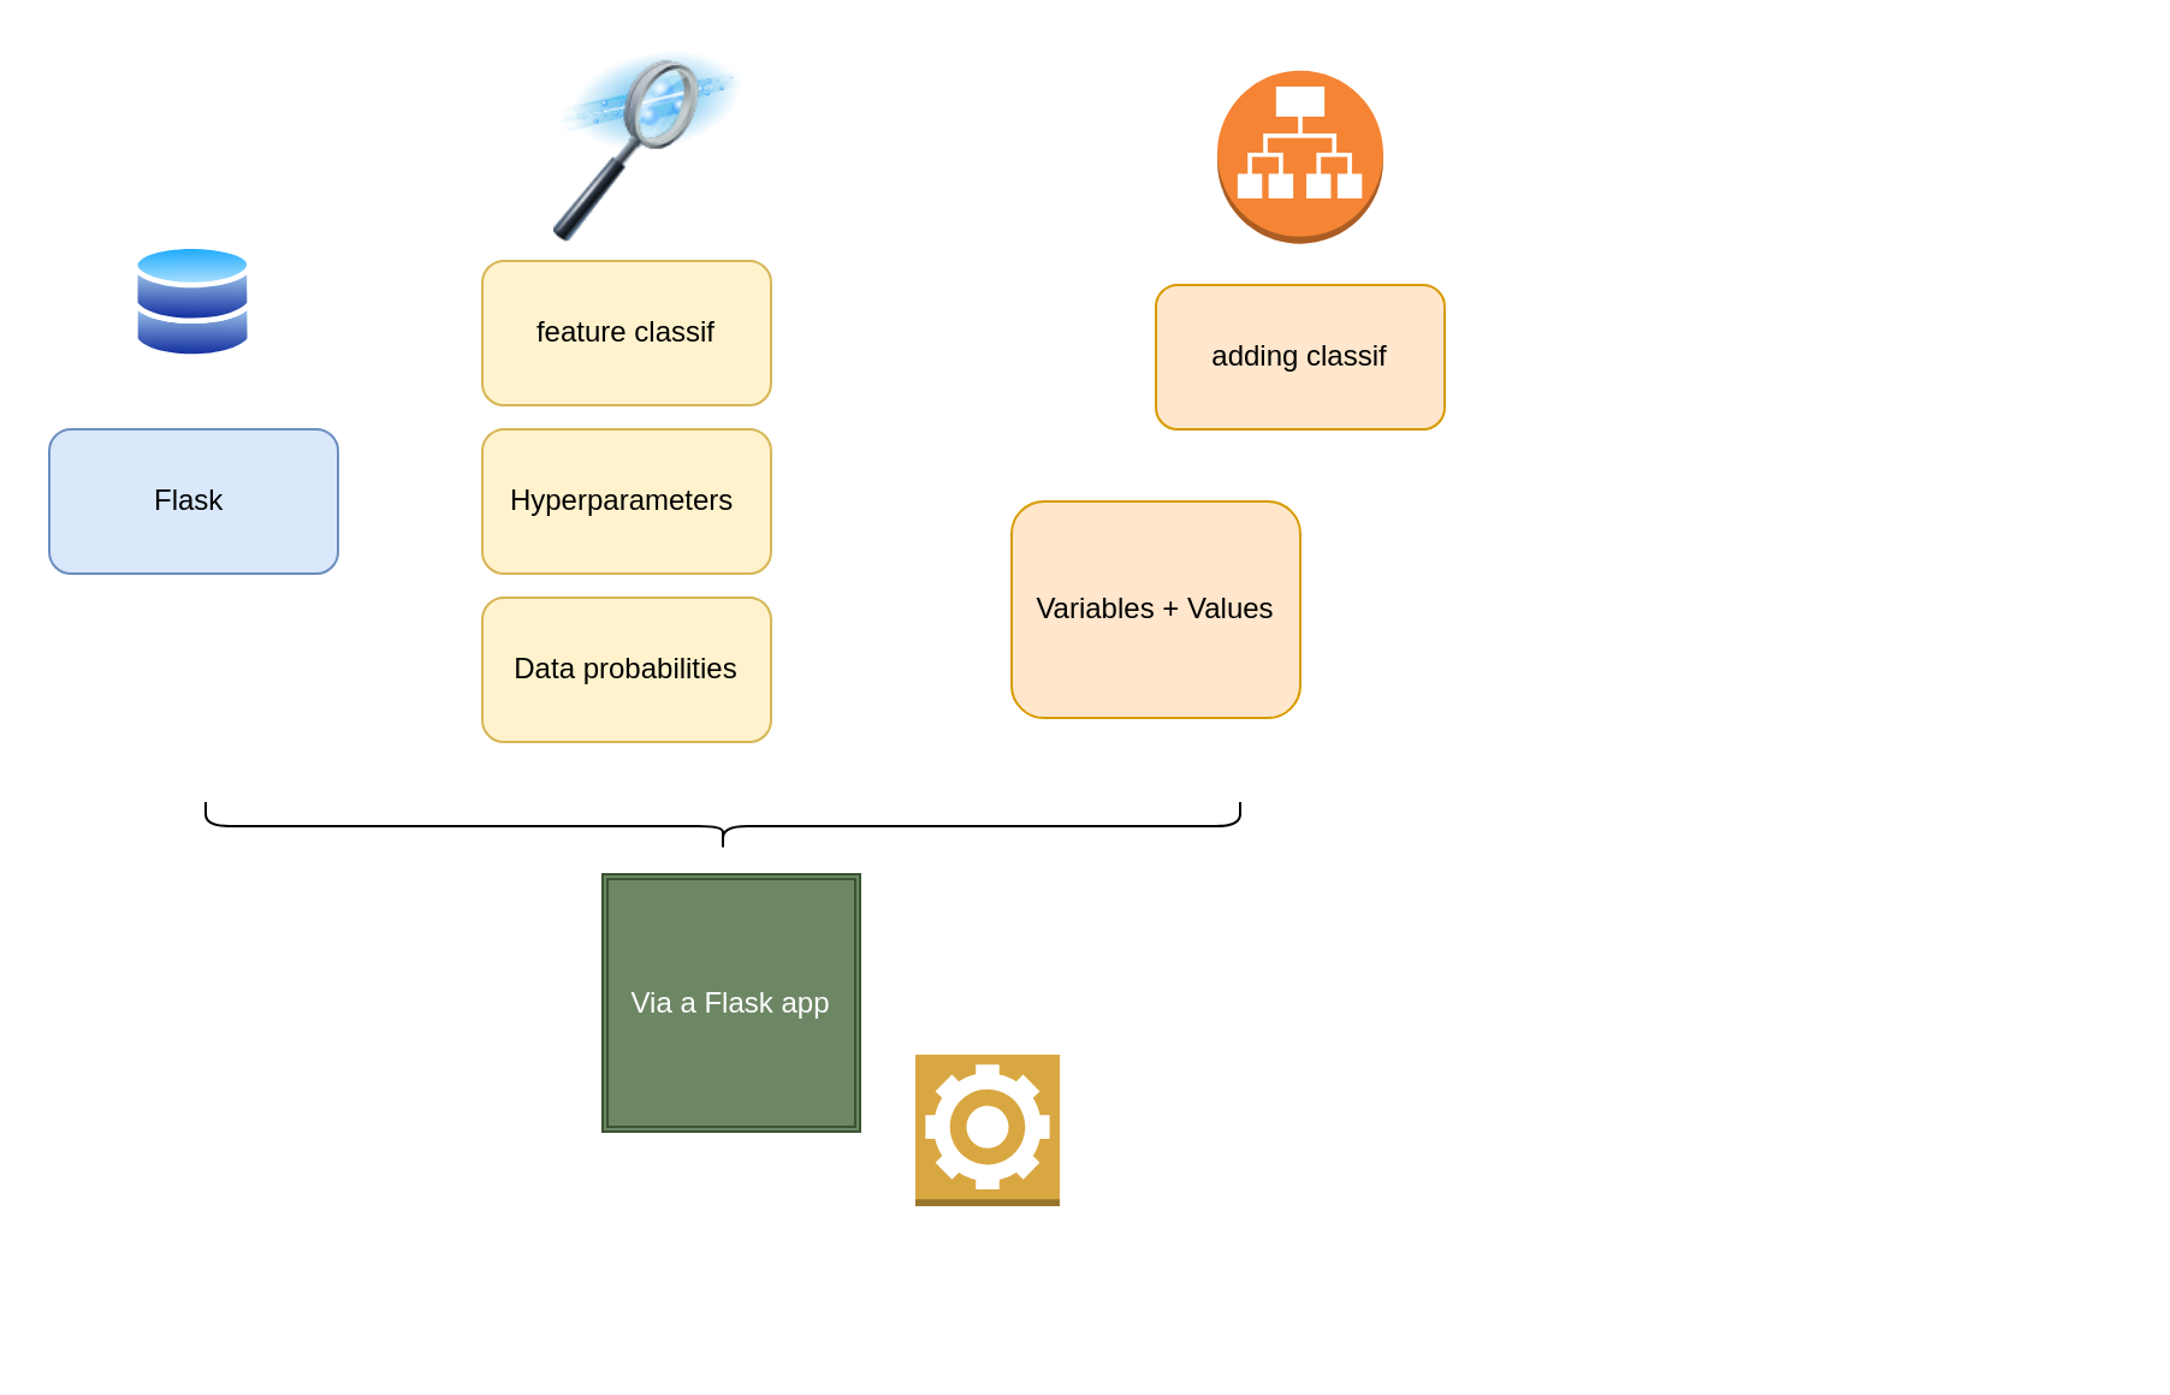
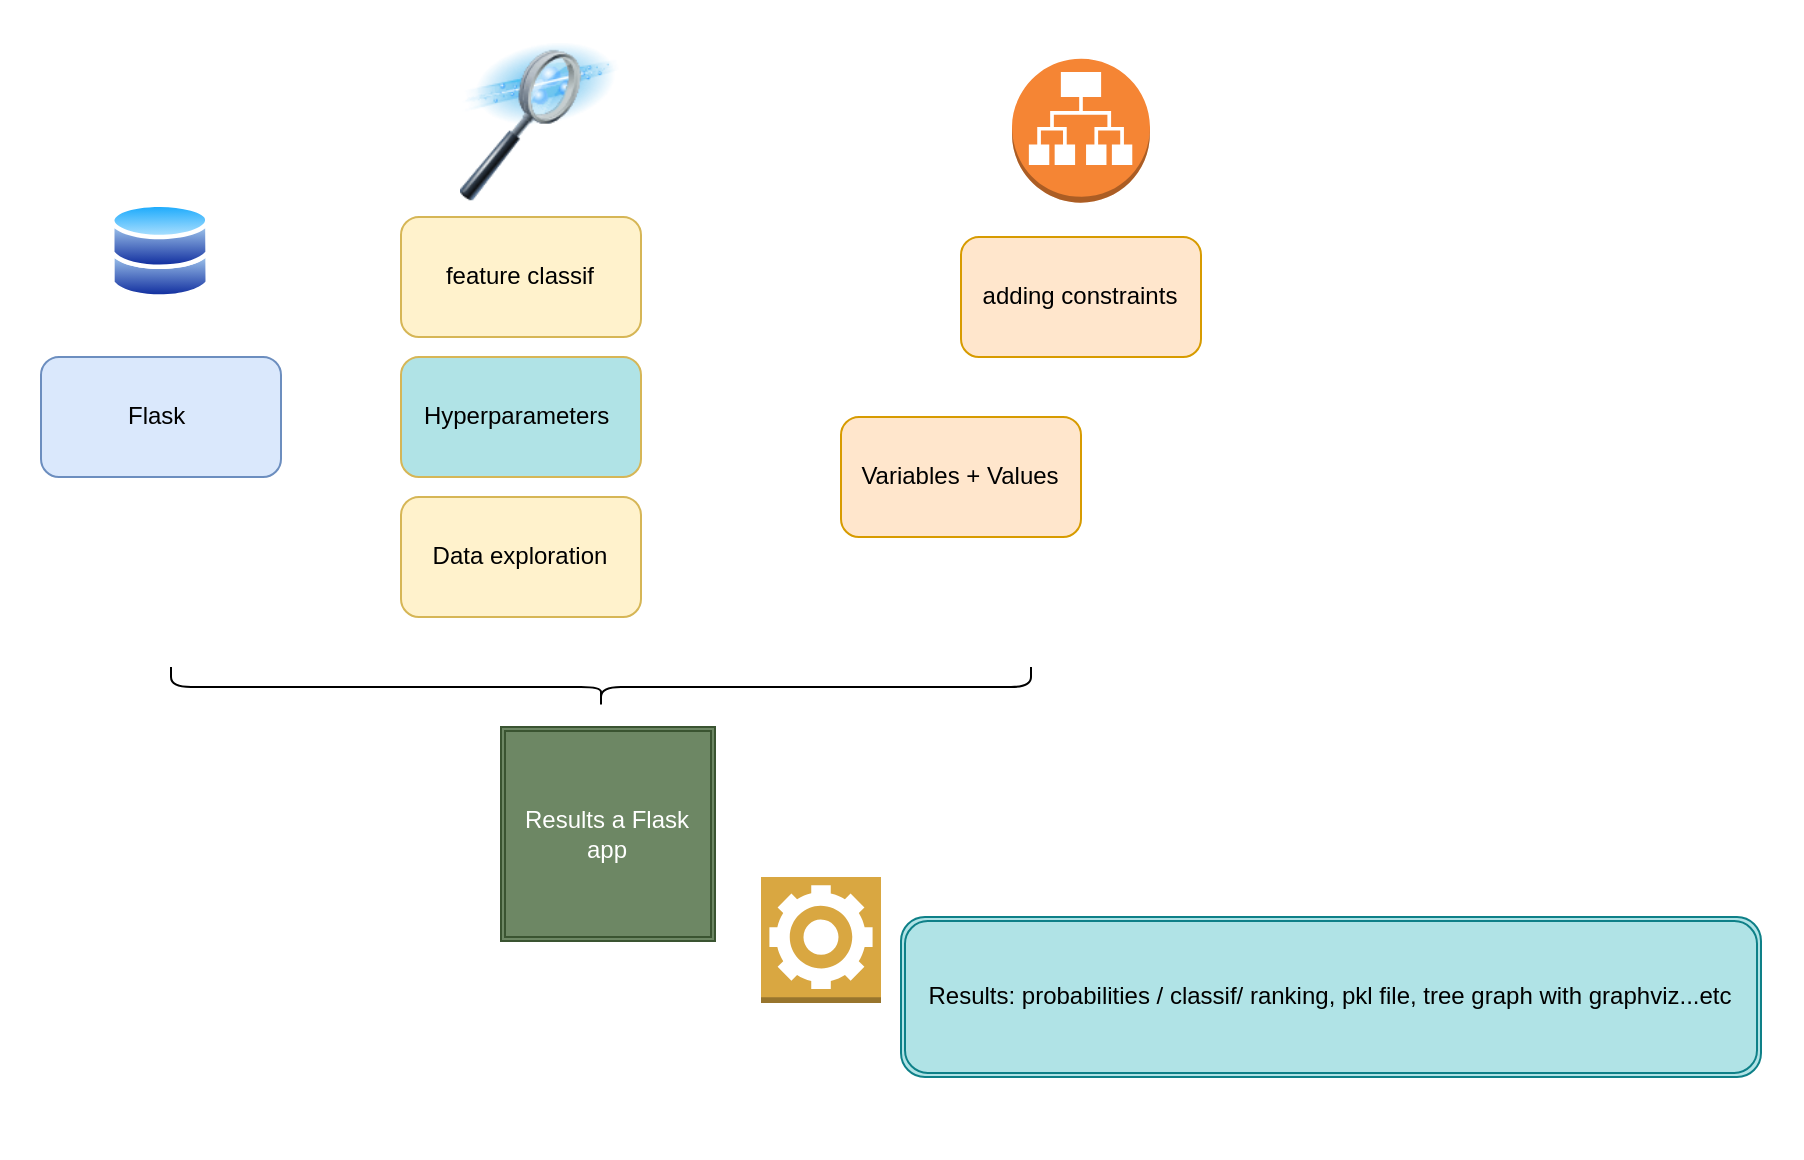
- <mxCell id="6" value="adding classif" style="rounded=1;whiteSpace=wrap;html=1;fillColor=#ffe6cc;strokeColor=#d79b00;" parent="1" vertex="1"><mxGeometry x="480" y="118" width="120" height="60" as="geometry" /></mxCell>
+ <mxCell id="6" value="adding constraints" style="rounded=1;whiteSpace=wrap;html=1;fillColor=#ffe6cc;strokeColor=#d79b00;" parent="1" vertex="1"><mxGeometry x="480" y="118" width="120" height="60" as="geometry" /></mxCell>
- <mxCell id="4" value="Hyperparameters&amp;nbsp;" style="rounded=1;whiteSpace=wrap;html=1;fillColor=#fff2cc;strokeColor=#d6b656;" parent="1" vertex="1"><mxGeometry x="200" y="178" width="120" height="60" as="geometry" /></mxCell>
+ <mxCell id="4" value="Hyperparameters&amp;nbsp;" style="rounded=1;whiteSpace=wrap;html=1;fillColor=#b0e3e6;strokeColor=#d6b656;" parent="1" vertex="1"><mxGeometry x="200" y="178" width="120" height="60" as="geometry" /></mxCell>
- <mxCell id="7" value="Variables + Values" style="rounded=1;whiteSpace=wrap;html=1;fillColor=#ffe6cc;strokeColor=#d79b00;" parent="1" vertex="1"><mxGeometry x="420" y="208" width="120" height="90" as="geometry" /></mxCell>
+ <mxCell id="7" value="Variables + Values" style="rounded=1;whiteSpace=wrap;html=1;fillColor=#ffe6cc;strokeColor=#d79b00;" parent="1" vertex="1"><mxGeometry x="420" y="208" width="120" height="60" as="geometry" /></mxCell>
- <mxCell id="5" value="Data probabilities" style="rounded=1;whiteSpace=wrap;html=1;fillColor=#fff2cc;strokeColor=#d6b656;" parent="1" vertex="1"><mxGeometry x="200" y="248" width="120" height="60" as="geometry" /></mxCell>
+ <mxCell id="5" value="Data exploration" style="rounded=1;whiteSpace=wrap;html=1;fillColor=#fff2cc;strokeColor=#d6b656;" parent="1" vertex="1"><mxGeometry x="200" y="248" width="120" height="60" as="geometry" /></mxCell>
- <mxCell id="13" value="Via a Flask app" style="shape=ext;double=1;whiteSpace=wrap;html=1;aspect=fixed;fillColor=#6d8764;fontColor=#ffffff;strokeColor=#3A5431;" parent="1" vertex="1"><mxGeometry x="250" y="363" width="107" height="107" as="geometry" /></mxCell>
+ <mxCell id="13" value="Results a Flask app" style="shape=ext;double=1;whiteSpace=wrap;html=1;aspect=fixed;fillColor=#6d8764;fontColor=#ffffff;strokeColor=#3A5431;" parent="1" vertex="1"><mxGeometry x="250" y="363" width="107" height="107" as="geometry" /></mxCell>
+ <mxCell id="14" value="Results: probabilities / classif/ ranking, pkl file, tree graph with graphviz...etc" style="shape=ext;double=1;rounded=1;whiteSpace=wrap;html=1;fillColor=#b0e3e6;strokeColor=#0e8088;" parent="1" vertex="1"><mxGeometry x="450" y="458" width="430" height="80" as="geometry" /></mxCell>
